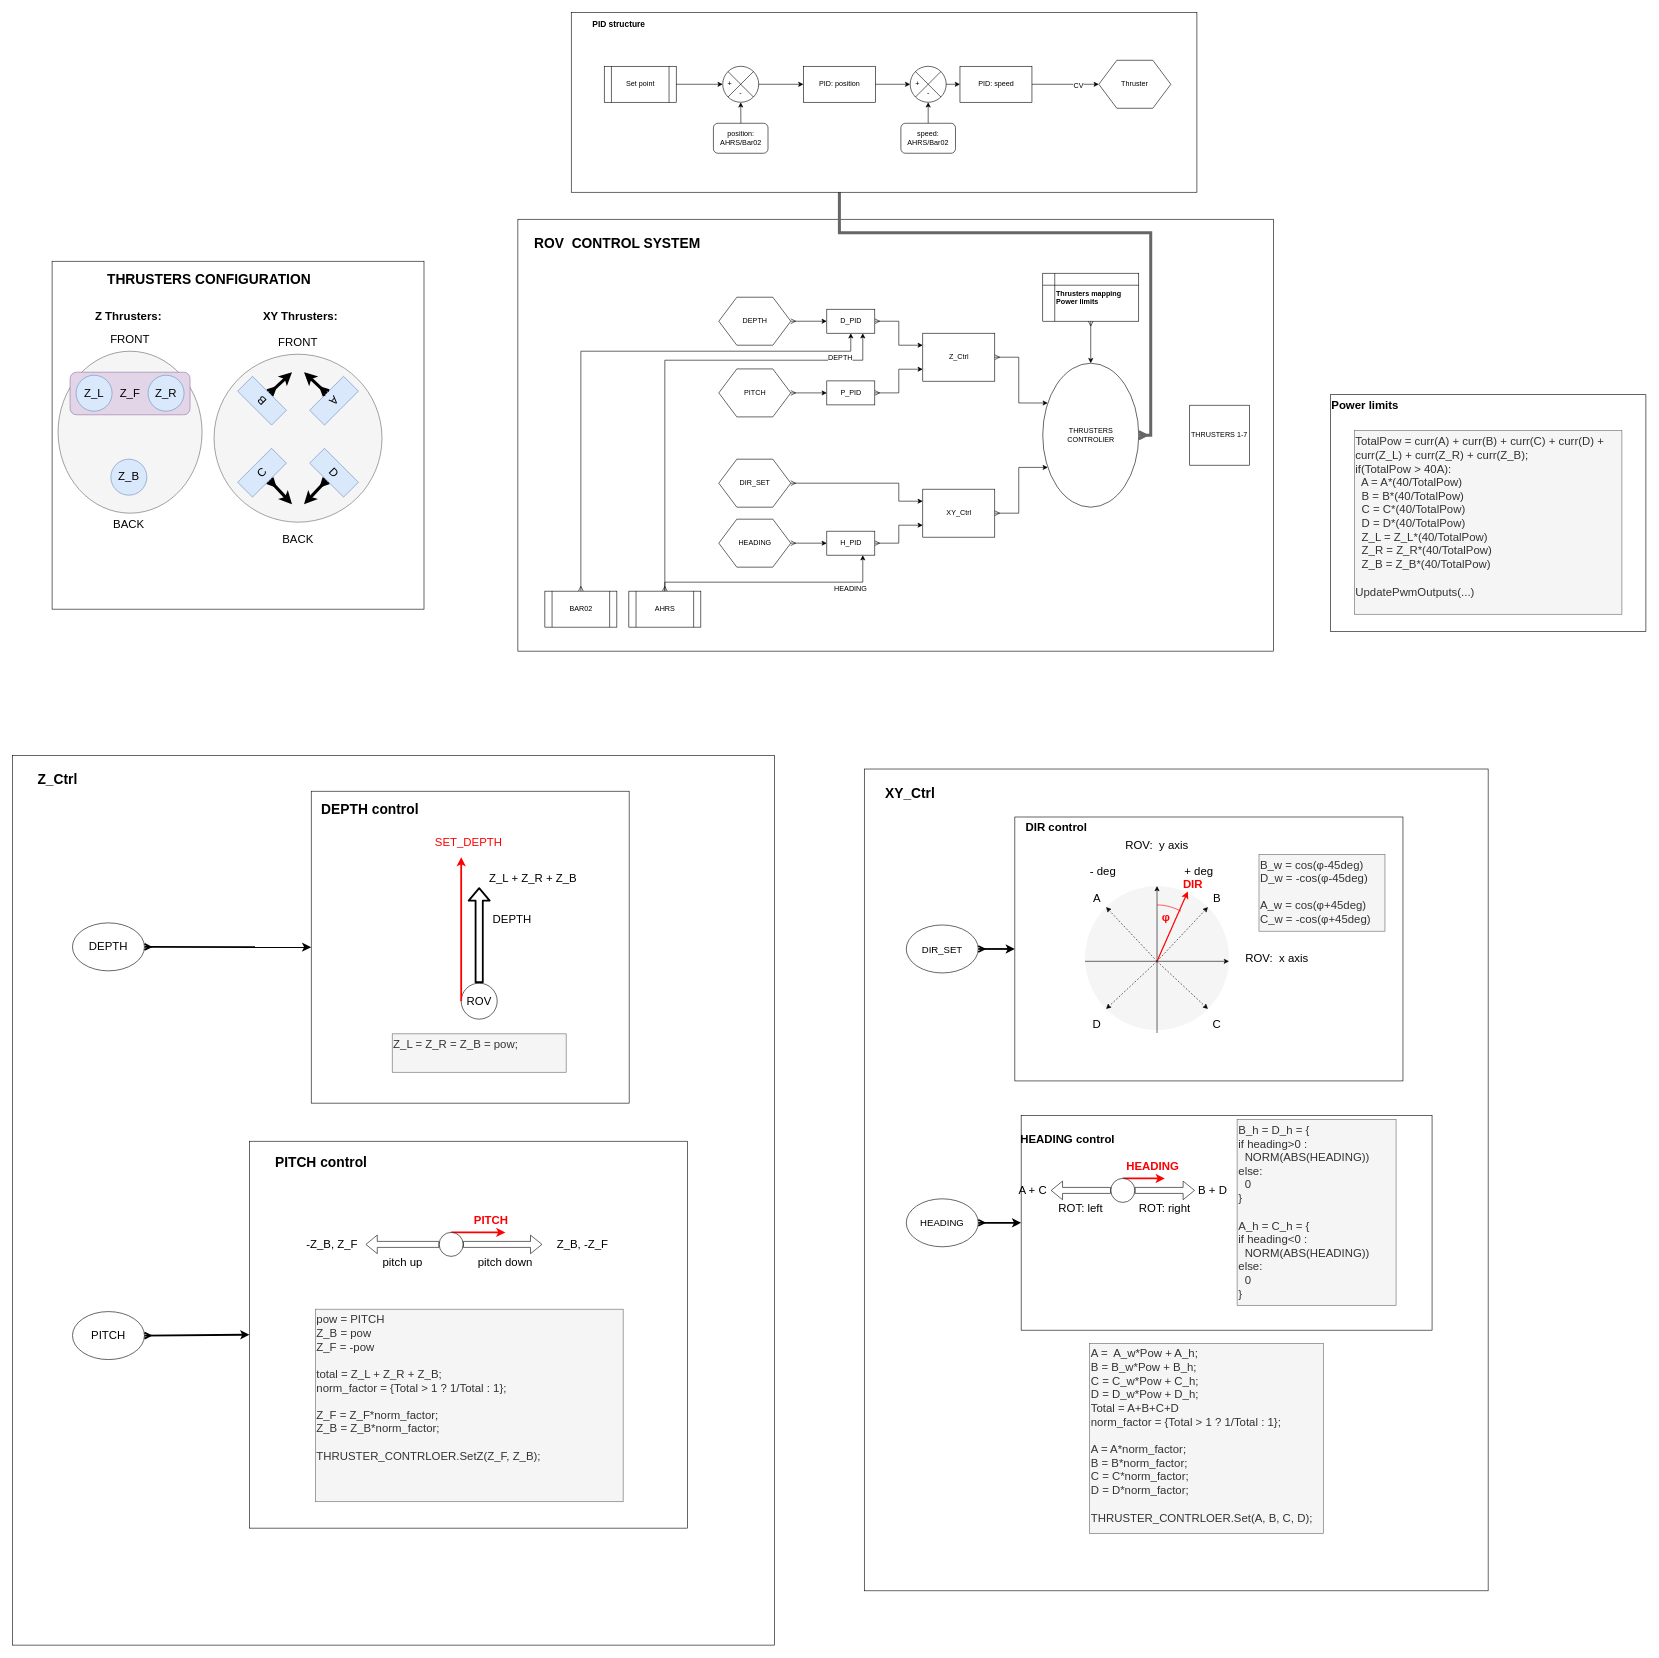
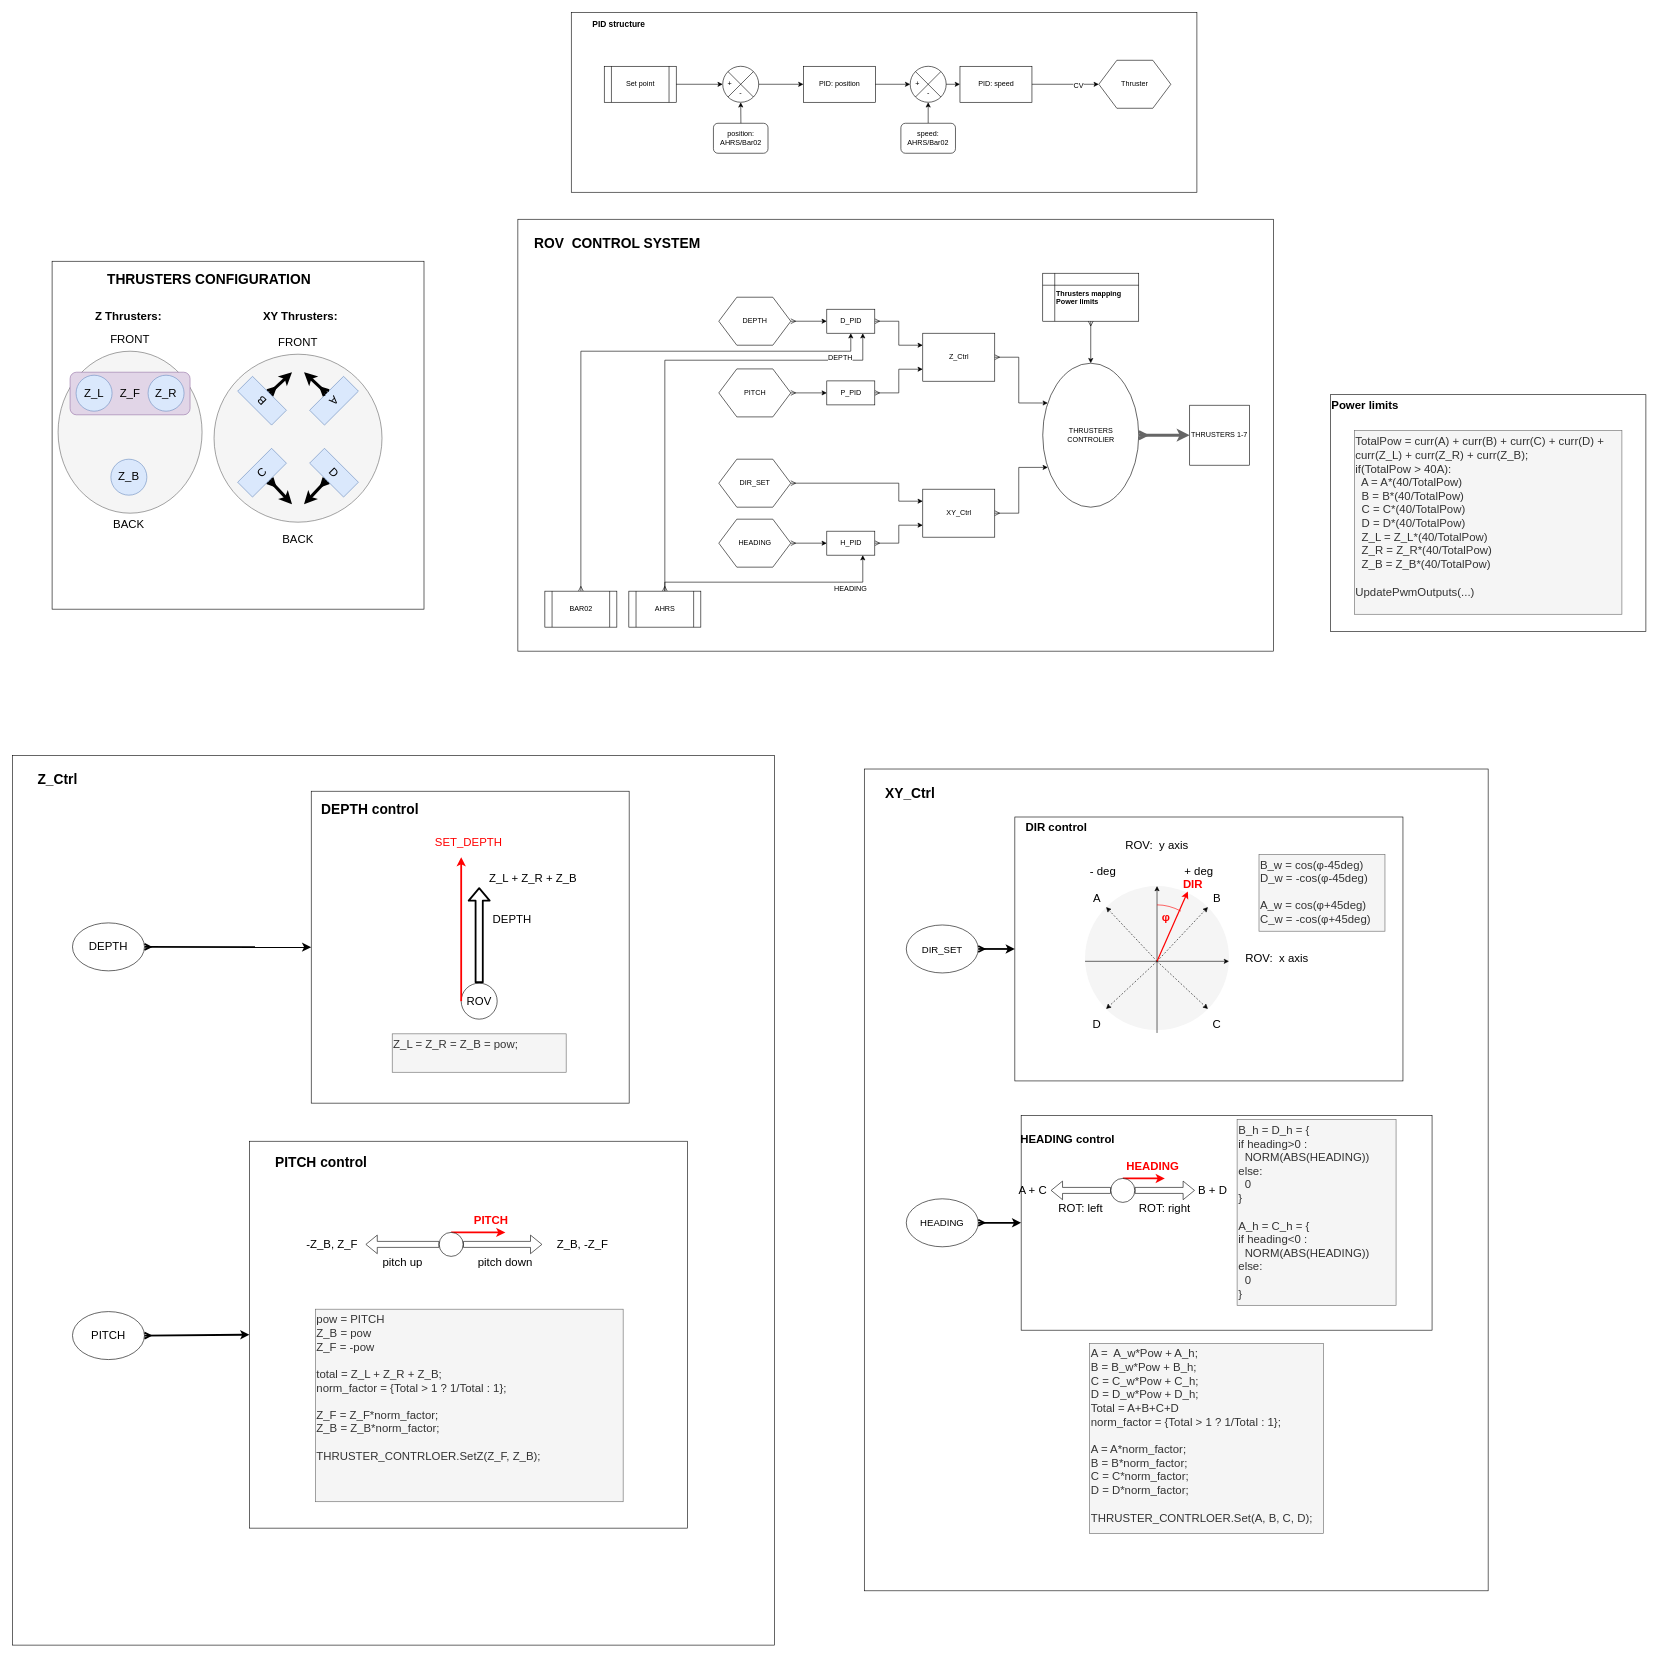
- <mxCell id="61" style="edgeStyle=orthogonalEdgeStyle;rounded=0;orthogonalLoop=1;jettySize=auto;html=1;exitX=1;exitY=0.5;exitDx=0;exitDy=0;startArrow=ERmany;startFill=0;strokeWidth=5;comic=0;shadow=0;fillColor=#f5f5f5;strokeColor=#666666;" parent="28" source="53" target="145" edge="1"><mxGeometry relative="1" as="geometry" /></mxCell>
+ <mxCell id="61" style="edgeStyle=orthogonalEdgeStyle;rounded=0;orthogonalLoop=1;jettySize=auto;html=1;exitX=1;exitY=0.5;exitDx=0;exitDy=0;entryX=0;entryY=0.5;entryDx=0;entryDy=0;startArrow=ERmany;startFill=0;strokeWidth=5;comic=0;shadow=0;fillColor=#f5f5f5;strokeColor=#666666;" parent="28" source="53" target="60" edge="1"><mxGeometry relative="1" as="geometry" /></mxCell>
